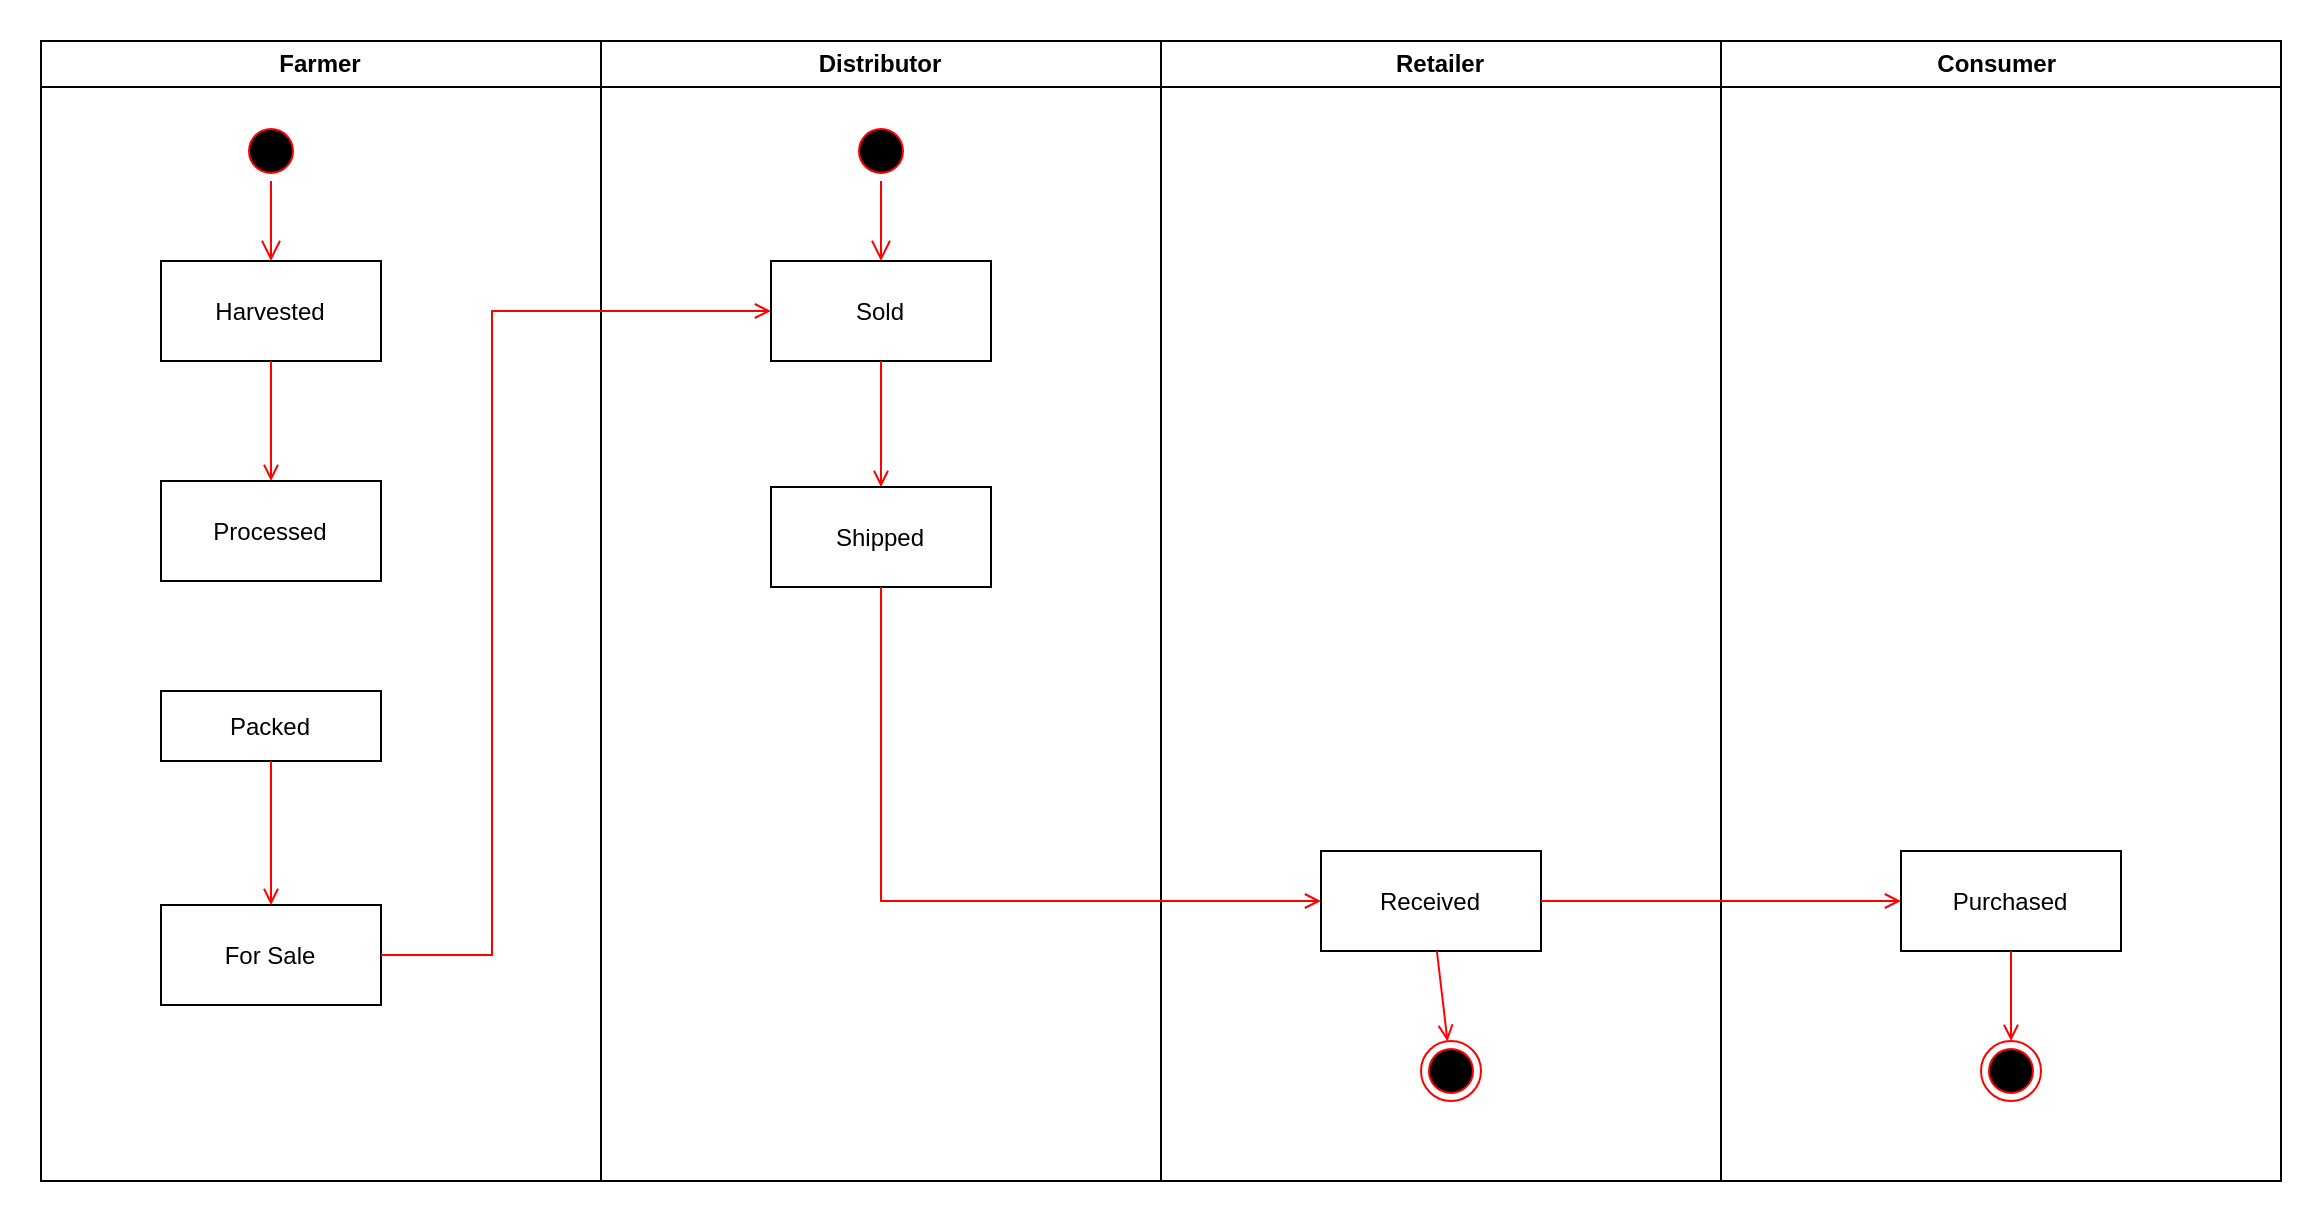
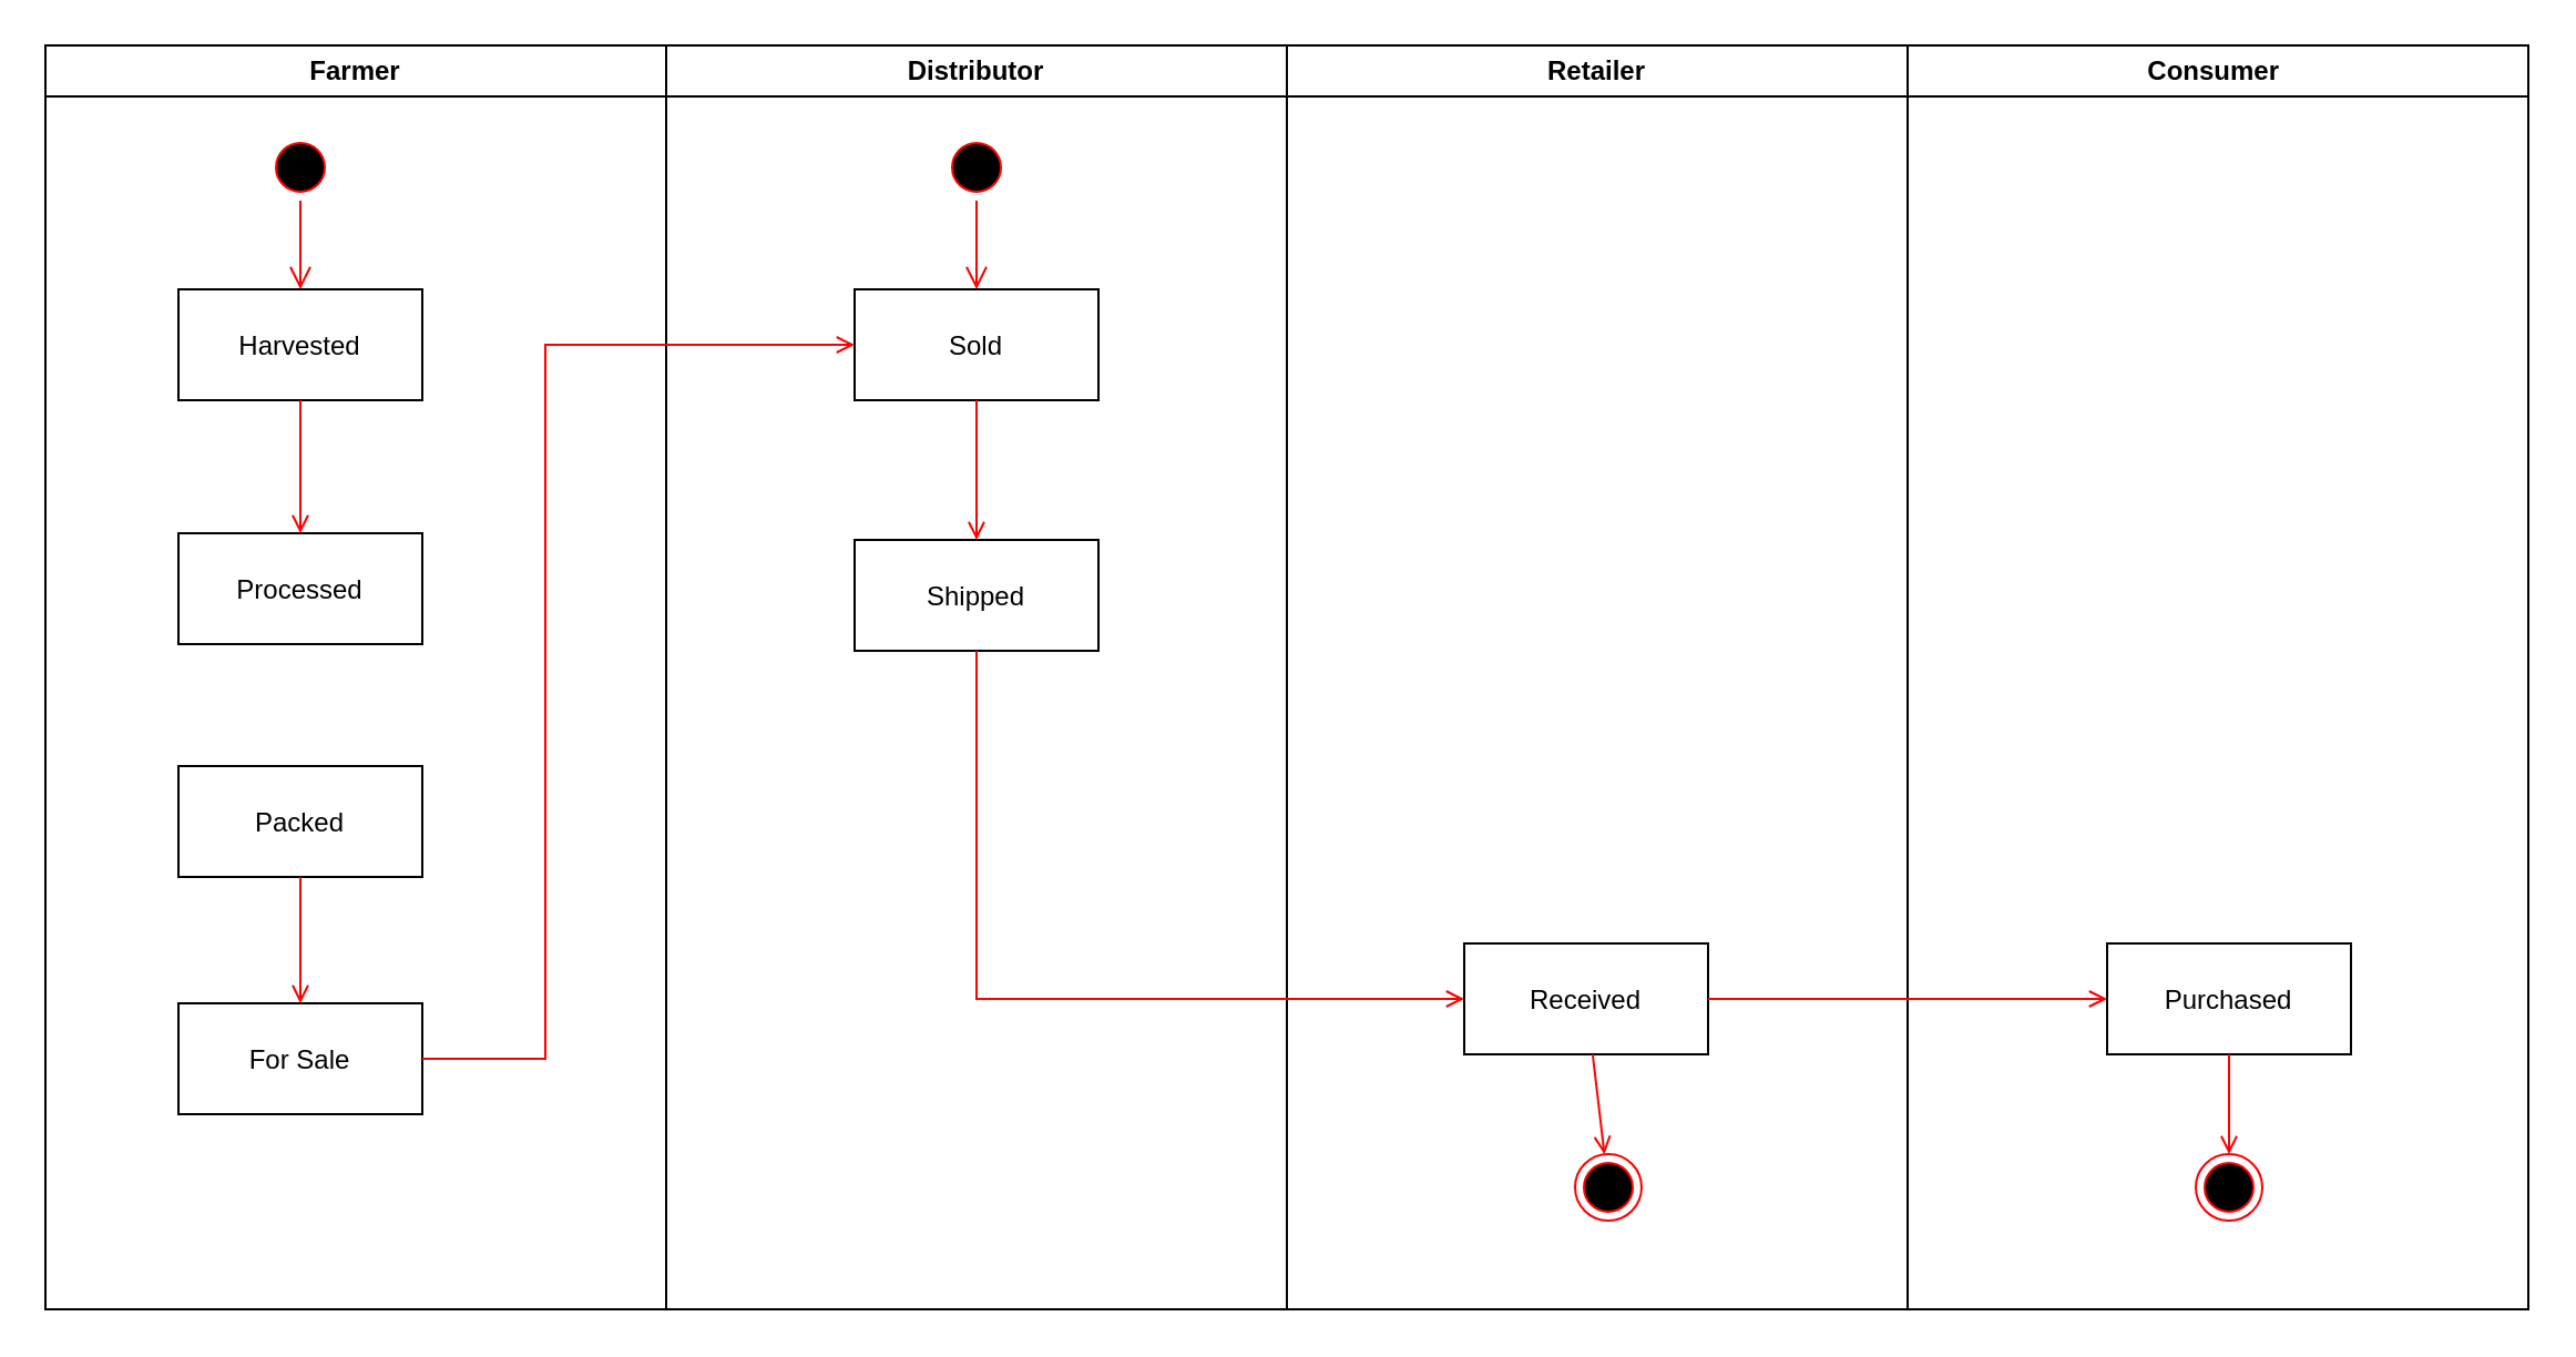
- <mxCell id="8" value="Packed" style="" parent="2" vertex="1"><mxGeometry x="60" y="325" width="110" height="35" as="geometry" /></mxCell>
+ <mxCell id="8" value="Packed" style="" parent="2" vertex="1"><mxGeometry x="60" y="325" width="110" height="50" as="geometry" /></mxCell>
